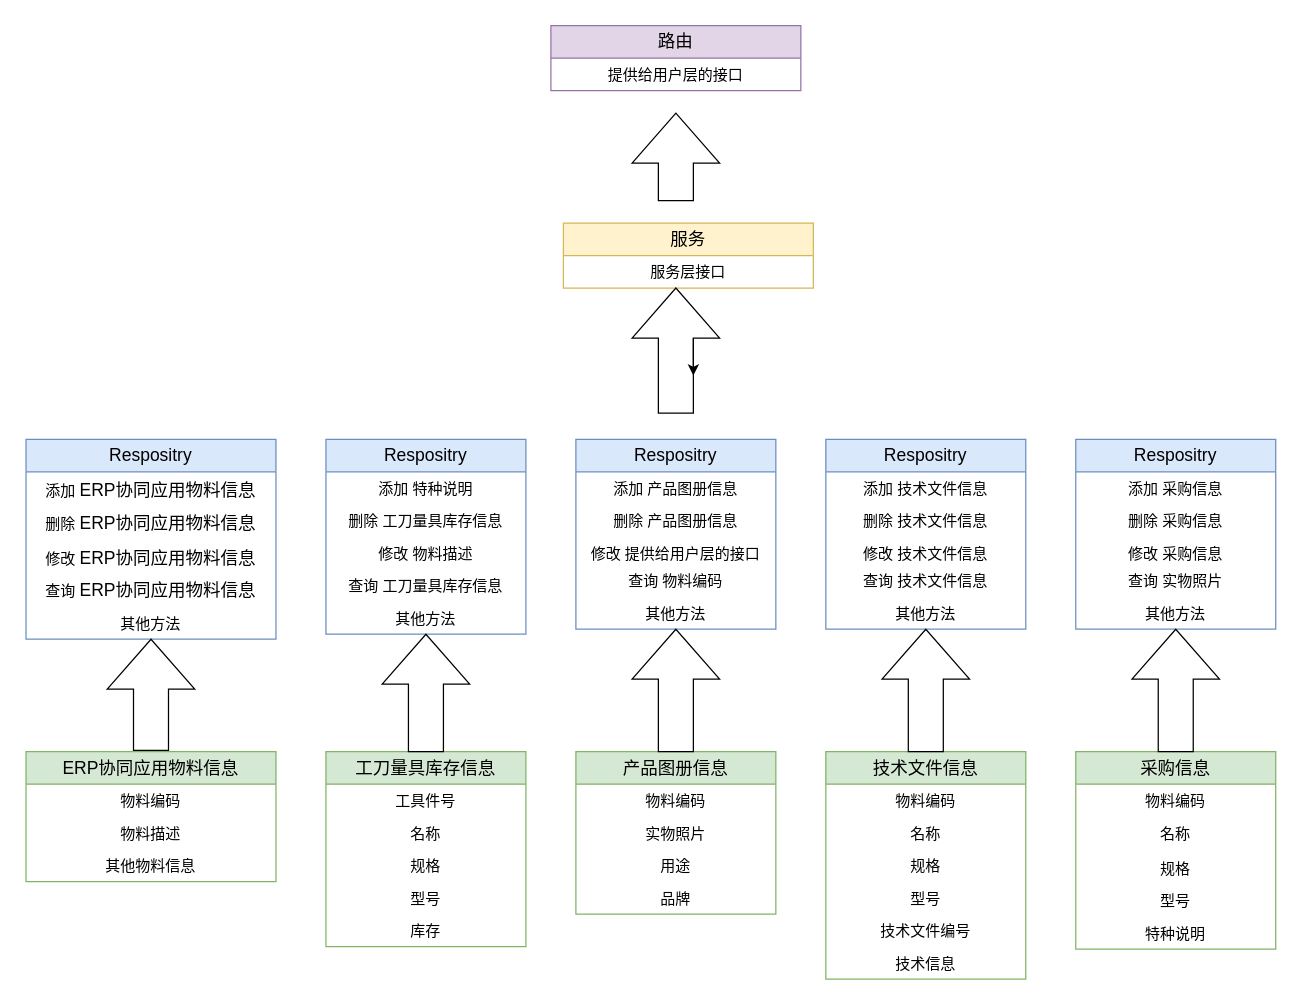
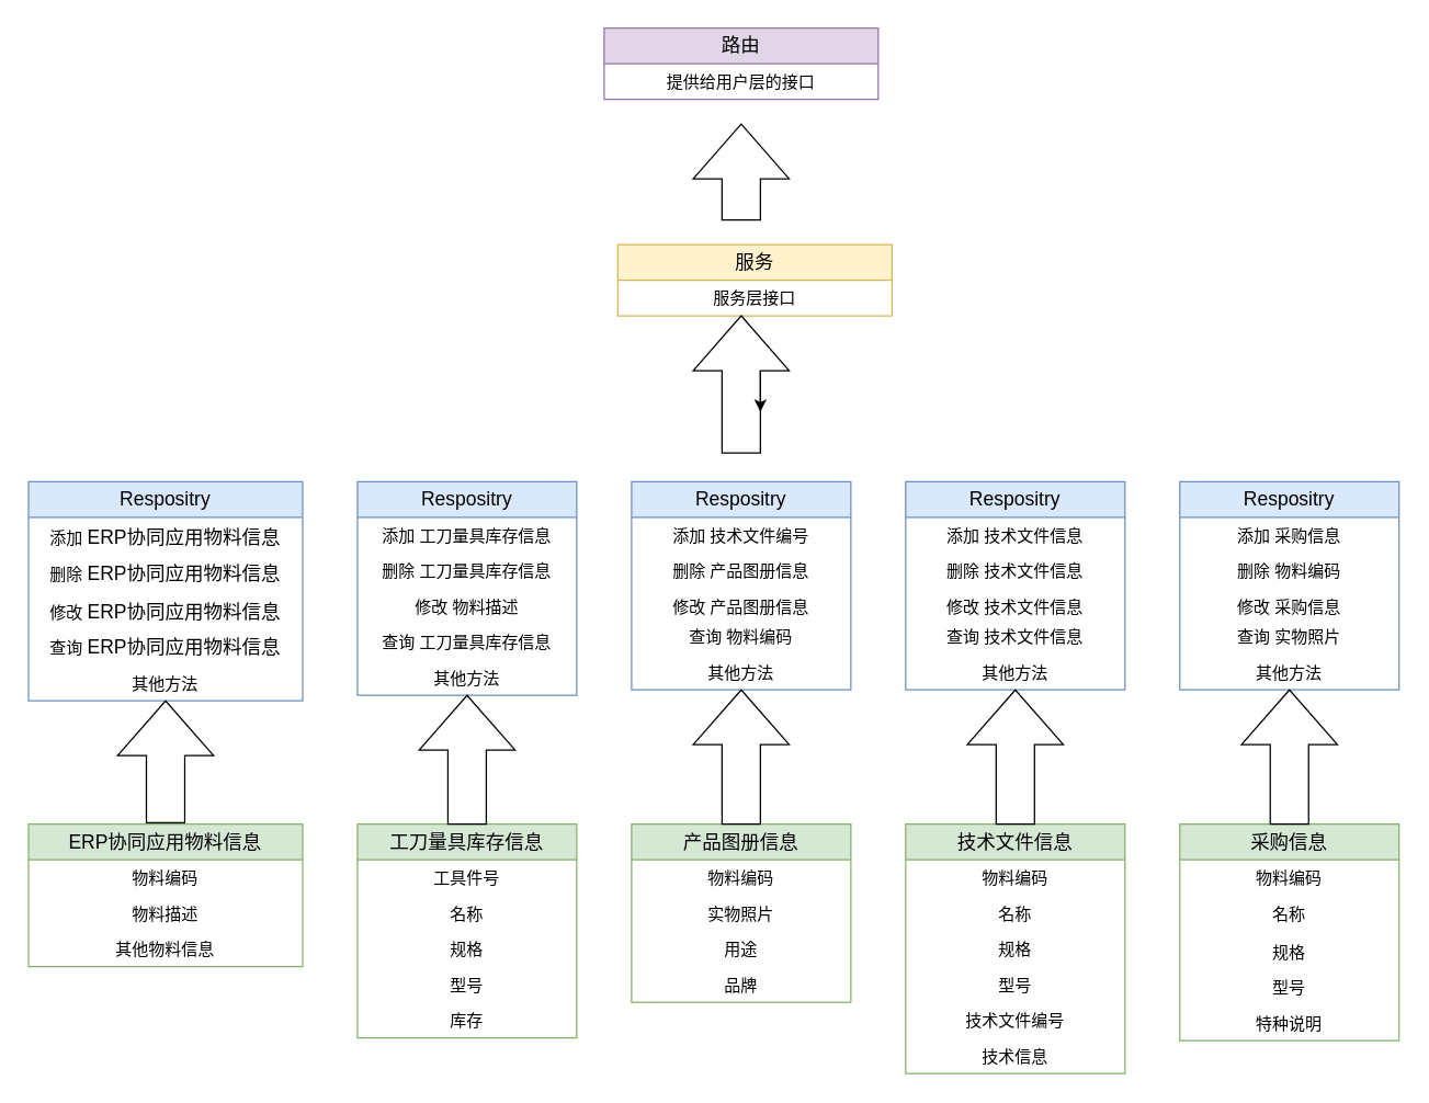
- <mxCell id="37" value="添加 特种说明" style="text;strokeColor=none;fillColor=none;align=center;verticalAlign=top;spacingLeft=4;spacingRight=4;overflow=hidden;rotatable=0;points=[[0,0.5],[1,0.5]];portConstraint=eastwest;whiteSpace=wrap;html=1;" vertex="1" parent="36"><mxGeometry y="26" width="160" height="26" as="geometry" /></mxCell>
+ <mxCell id="37" value="添加 工刀量具库存信息" style="text;strokeColor=none;fillColor=none;align=center;verticalAlign=top;spacingLeft=4;spacingRight=4;overflow=hidden;rotatable=0;points=[[0,0.5],[1,0.5]];portConstraint=eastwest;whiteSpace=wrap;html=1;" vertex="1" parent="36"><mxGeometry y="26" width="160" height="26" as="geometry" /></mxCell>
- <mxCell id="45" value="添加 产品图册信息" style="text;strokeColor=none;fillColor=none;align=center;verticalAlign=top;spacingLeft=4;spacingRight=4;overflow=hidden;rotatable=0;points=[[0,0.5],[1,0.5]];portConstraint=eastwest;whiteSpace=wrap;html=1;" vertex="1" parent="44"><mxGeometry y="26" width="160" height="26" as="geometry" /></mxCell>
+ <mxCell id="45" value="添加 技术文件编号" style="text;strokeColor=none;fillColor=none;align=center;verticalAlign=top;spacingLeft=4;spacingRight=4;overflow=hidden;rotatable=0;points=[[0,0.5],[1,0.5]];portConstraint=eastwest;whiteSpace=wrap;html=1;" vertex="1" parent="44"><mxGeometry y="26" width="160" height="26" as="geometry" /></mxCell>
- <mxCell id="60" value="删除 采购信息" style="text;strokeColor=none;fillColor=none;align=center;verticalAlign=top;spacingLeft=4;spacingRight=4;overflow=hidden;rotatable=0;points=[[0,0.5],[1,0.5]];portConstraint=eastwest;whiteSpace=wrap;html=1;" vertex="1" parent="58"><mxGeometry y="52" width="160" height="26" as="geometry" /></mxCell>
+ <mxCell id="60" value="删除 物料编码" style="text;strokeColor=none;fillColor=none;align=center;verticalAlign=top;spacingLeft=4;spacingRight=4;overflow=hidden;rotatable=0;points=[[0,0.5],[1,0.5]];portConstraint=eastwest;whiteSpace=wrap;html=1;" vertex="1" parent="58"><mxGeometry y="52" width="160" height="26" as="geometry" /></mxCell>
- <mxCell id="47" value="修改 提供给用户层的接口" style="text;strokeColor=none;fillColor=none;align=center;verticalAlign=top;spacingLeft=4;spacingRight=4;overflow=hidden;rotatable=0;points=[[0,0.5],[1,0.5]];portConstraint=eastwest;whiteSpace=wrap;html=1;" vertex="1" parent="44"><mxGeometry y="78" width="160" height="22" as="geometry" /></mxCell>
+ <mxCell id="47" value="修改 产品图册信息" style="text;strokeColor=none;fillColor=none;align=center;verticalAlign=top;spacingLeft=4;spacingRight=4;overflow=hidden;rotatable=0;points=[[0,0.5],[1,0.5]];portConstraint=eastwest;whiteSpace=wrap;html=1;" vertex="1" parent="44"><mxGeometry y="78" width="160" height="22" as="geometry" /></mxCell>
